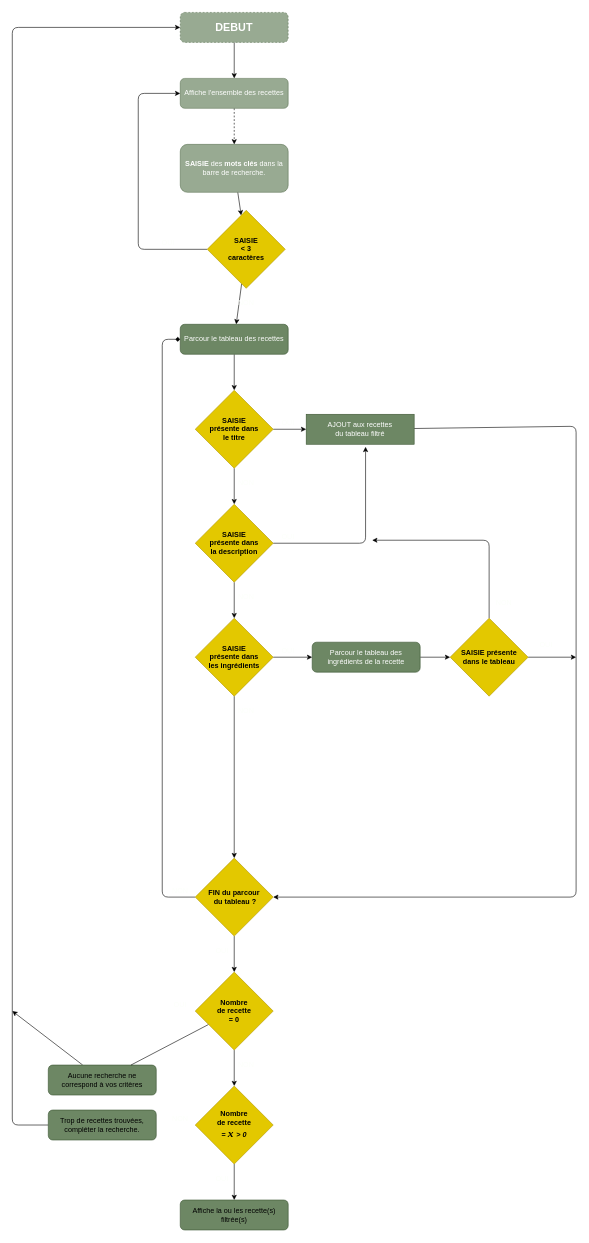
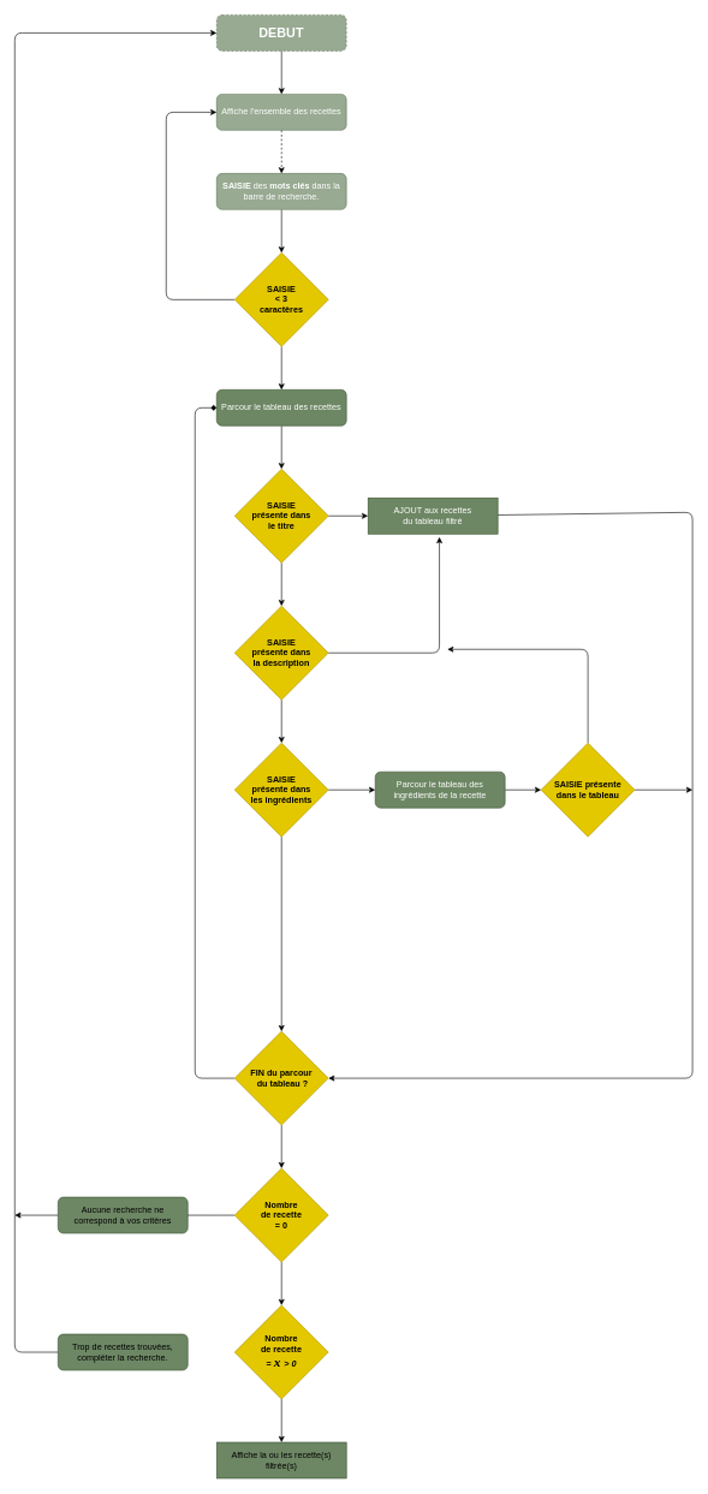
- <mxCell id="3" value="&lt;b&gt;SAISIE&lt;/b&gt; des &lt;b&gt;mots clés&lt;/b&gt; dans la barre de recherche." style="rounded=1;whiteSpace=wrap;html=1;fillColor=#6d8764;fontColor=#ffffff;strokeColor=#3A5431;opacity=70;" parent="1" vertex="1"><mxGeometry x="300" y="240" width="180" height="80" as="geometry" /></mxCell>
+ <mxCell id="3" value="&lt;b&gt;SAISIE&lt;/b&gt; des &lt;b&gt;mots clés&lt;/b&gt; dans la barre de recherche." style="rounded=1;whiteSpace=wrap;html=1;fillColor=#6d8764;fontColor=#ffffff;strokeColor=#3A5431;opacity=70;" parent="1" vertex="1"><mxGeometry x="300" y="240" width="180" height="50" as="geometry" /></mxCell>
- <mxCell id="10" value="&lt;b&gt;SAISIE&lt;br&gt;&amp;lt; 3 &lt;br&gt;caractères&lt;/b&gt;" style="rhombus;whiteSpace=wrap;html=1;fontColor=#000000;strokeColor=#B09500;fillColor=#e3c800;" parent="1" vertex="1"><mxGeometry x="345" y="350" width="130" height="130" as="geometry" /></mxCell>
+ <mxCell id="10" value="&lt;b&gt;SAISIE&lt;br&gt;&amp;lt; 3 &lt;br&gt;caractères&lt;/b&gt;" style="rhombus;whiteSpace=wrap;html=1;fontColor=#000000;strokeColor=#B09500;fillColor=#e3c800;" parent="1" vertex="1"><mxGeometry x="325" y="350" width="130" height="130" as="geometry" /></mxCell>
- <mxCell id="30" value="Aucune recherche ne &lt;br&gt;correspond à vos critères" style="rounded=1;whiteSpace=wrap;html=1;fillColor=#6d8764;strokeColor=#3A5431;" parent="1" vertex="1"><mxGeometry x="80" y="1775" width="180" height="50" as="geometry" /></mxCell>
+ <mxCell id="30" value="Aucune recherche ne &lt;br&gt;correspond à vos critères" style="rounded=1;whiteSpace=wrap;html=1;fillColor=#6d8764;strokeColor=#3A5431;" parent="1" vertex="1"><mxGeometry x="80" y="1660" width="180" height="50" as="geometry" /></mxCell>
- <mxCell id="31" value="Affiche la ou les recette(s) filtrée(s)" style="rounded=1;whiteSpace=wrap;html=1;fillColor=#6d8764;strokeColor=#3A5431;" parent="1" vertex="1"><mxGeometry x="300" y="2000" width="180" height="50" as="geometry" /></mxCell>
+ <mxCell id="31" value="Affiche la ou les recette(s) filtrée(s)" style="whiteSpace=wrap;html=1;fillColor=#6d8764;strokeColor=#3A5431;rounded=0;" parent="1" vertex="1"><mxGeometry x="300" y="2000" width="180" height="50" as="geometry" /></mxCell>
